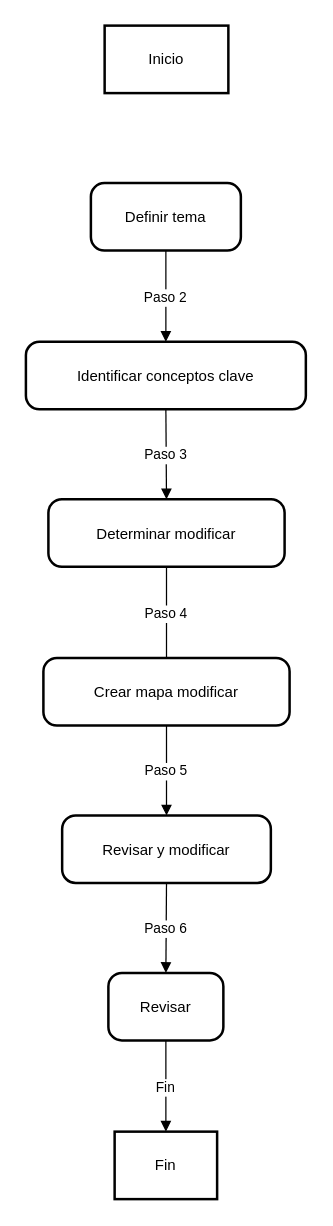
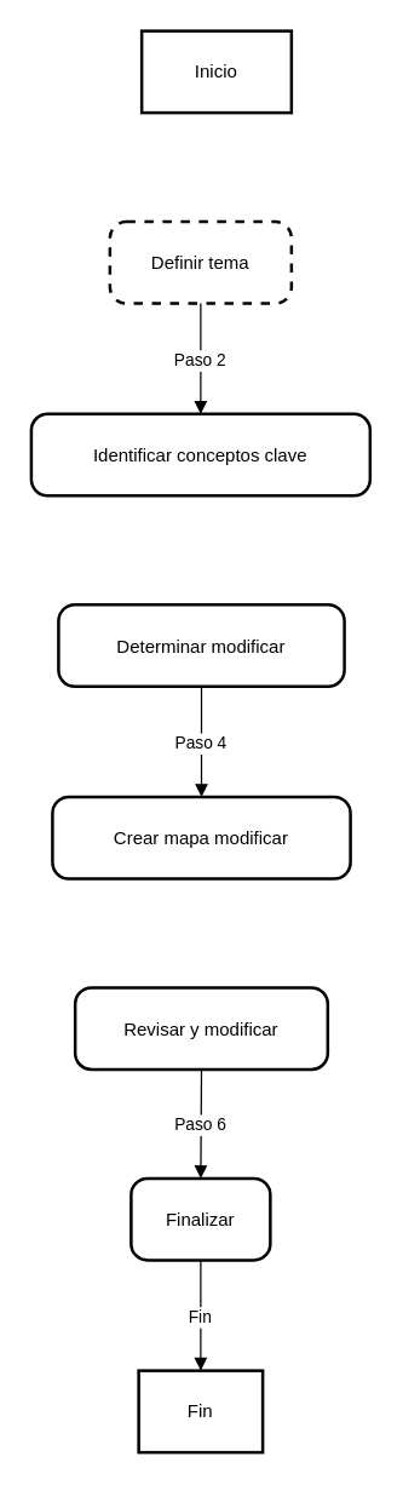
- <mxCell id="2" value="Inicio" style="whiteSpace=wrap;strokeWidth=2;" vertex="1" parent="1"><mxGeometry x="83" y="20" width="99" height="54" as="geometry" /></mxCell>
+ <mxCell id="2" value="Inicio" style="whiteSpace=wrap;strokeWidth=2;" vertex="1" parent="1"><mxGeometry x="93" y="20" width="99" height="54" as="geometry" /></mxCell>
- <mxCell id="3" value="Definir tema" style="rounded=1;arcSize=20;strokeWidth=2" vertex="1" parent="1"><mxGeometry x="72" y="146" width="120" height="54" as="geometry" /></mxCell>
+ <mxCell id="3" value="Definir tema" style="rounded=1;arcSize=20;strokeWidth=2;dashed=1;" vertex="1" parent="1"><mxGeometry x="72" y="146" width="120" height="54" as="geometry" /></mxCell>
- <mxCell id="11" value="Paso 3" style="curved=1;startArrow=none;endArrow=block;exitX=0.5;exitY=1;entryX=0.5;entryY=0;" edge="1" parent="1" source="4" target="5"><mxGeometry relative="1" as="geometry"><Array as="points" /></mxGeometry></mxCell>
- <mxCell id="12" value="Paso 4" style="curved=1;startArrow=none;endArrow=none;exitX=0.5;exitY=1;entryX=0.5;entryY=-0.01;" edge="1" parent="1" source="5" target="6"><mxGeometry relative="1" as="geometry"><Array as="points" /></mxGeometry></mxCell>
+ <mxCell id="12" value="Paso 4" style="curved=1;startArrow=none;endArrow=block;exitX=0.5;exitY=1;entryX=0.5;entryY=-0.01;" edge="1" parent="1" source="5" target="6"><mxGeometry relative="1" as="geometry"><Array as="points" /></mxGeometry></mxCell>
- <mxCell id="13" value="Paso 5" style="curved=1;startArrow=none;endArrow=block;exitX=0.5;exitY=0.99;entryX=0.5;entryY=0;" edge="1" parent="1" source="6" target="7"><mxGeometry relative="1" as="geometry"><Array as="points" /></mxGeometry></mxCell>
- <mxCell id="8" value="Revisar" style="rounded=1;arcSize=20;strokeWidth=2" vertex="1" parent="1"><mxGeometry x="86" y="778" width="92" height="54" as="geometry" /></mxCell>
+ <mxCell id="8" value="Finalizar" style="rounded=1;arcSize=20;strokeWidth=2" vertex="1" parent="1"><mxGeometry x="86" y="778" width="92" height="54" as="geometry" /></mxCell>
